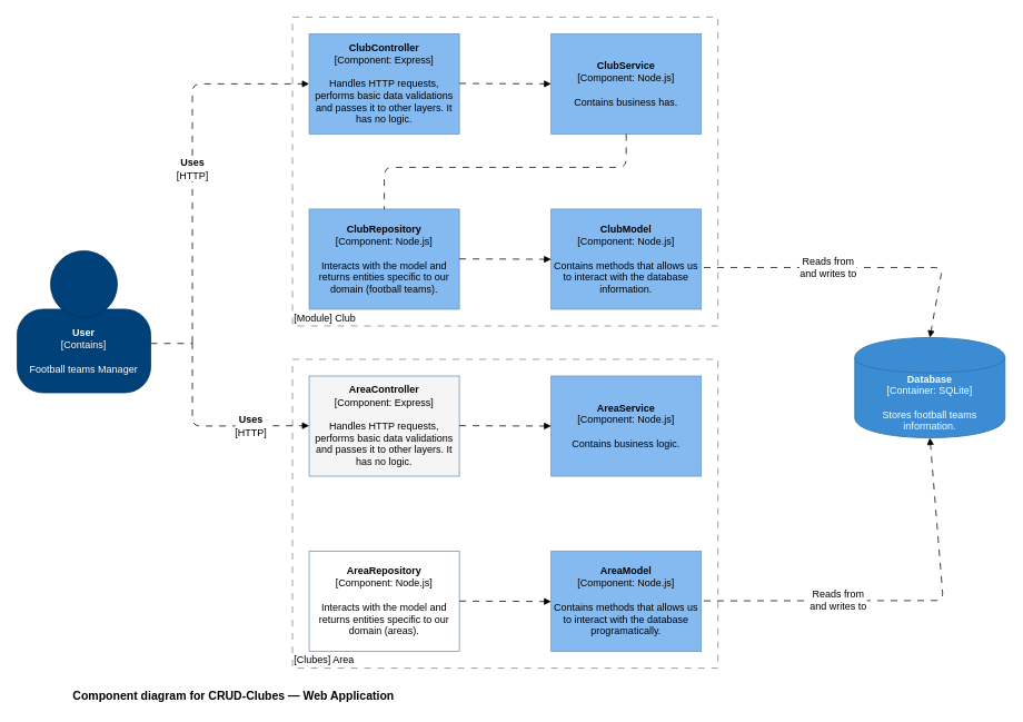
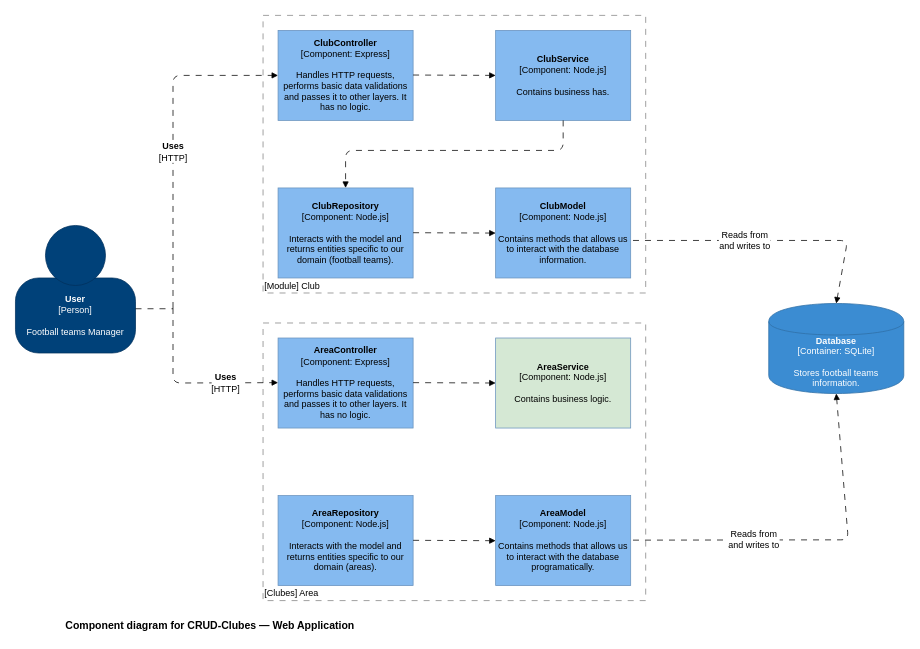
- <mxCell id="15" value="" style="endArrow=none;html=1;fontSize=12;strokeWidth=1;endFill=1;dashed=1;dashPattern=8 8;elbow=vertical;exitX=0.5;exitY=1;exitDx=0;exitDy=0;entryX=0.5;entryY=0;entryDx=0;entryDy=0;" parent="1" source="10" target="14" edge="1"><mxGeometry x="-0.037" width="50" height="50" relative="1" as="geometry"><mxPoint x="650" y="180" as="sourcePoint" /><mxPoint x="639" y="250" as="targetPoint" /><mxPoint as="offset" /><Array as="points"><mxPoint x="750" y="200" /><mxPoint x="460" y="200" /></Array></mxGeometry></mxCell>
+ <mxCell id="15" value="" style="endArrow=block;html=1;fontSize=12;strokeWidth=1;endFill=1;dashed=1;dashPattern=8 8;elbow=vertical;exitX=0.5;exitY=1;exitDx=0;exitDy=0;entryX=0.5;entryY=0;entryDx=0;entryDy=0;" parent="1" source="10" target="14" edge="1"><mxGeometry x="-0.037" width="50" height="50" relative="1" as="geometry"><mxPoint x="650" y="180" as="sourcePoint" /><mxPoint x="639" y="250" as="targetPoint" /><mxPoint as="offset" /><Array as="points"><mxPoint x="750" y="200" /><mxPoint x="460" y="200" /></Array></mxGeometry></mxCell>
- <mxCell id="7" value="&lt;div style=&quot;color: rgb(255 , 255 , 255) ; white-space: normal&quot;&gt;&lt;font style=&quot;font-size: 12px&quot;&gt;&lt;span&gt;&lt;b&gt;User&lt;/b&gt;&lt;/span&gt;&lt;/font&gt;&lt;/div&gt;&lt;div style=&quot;color: rgb(255 , 255 , 255) ; white-space: normal&quot;&gt;&lt;font style=&quot;font-size: 12px&quot;&gt;[Contains]&lt;/font&gt;&lt;/div&gt;&lt;div style=&quot;color: rgb(255 , 255 , 255) ; white-space: normal&quot;&gt;&lt;font style=&quot;font-size: 12px&quot;&gt;&lt;span&gt;&lt;br&gt;&lt;/span&gt;&lt;/font&gt;&lt;/div&gt;&lt;div style=&quot;color: rgb(255 , 255 , 255) ; white-space: normal&quot;&gt;&lt;font style=&quot;font-size: 12px&quot;&gt;Football teams Manager&lt;br&gt;&lt;/font&gt;&lt;/div&gt;" style="rounded=1;whiteSpace=wrap;html=1;strokeColor=#00315C;fillColor=#004179;fontColor=#000000;arcSize=31;" parent="6" vertex="1"><mxGeometry y="70" width="160" height="100" as="geometry" /></mxCell>
+ <mxCell id="7" value="&lt;div style=&quot;color: rgb(255 , 255 , 255) ; white-space: normal&quot;&gt;&lt;font style=&quot;font-size: 12px&quot;&gt;&lt;span&gt;&lt;b&gt;User&lt;/b&gt;&lt;/span&gt;&lt;/font&gt;&lt;/div&gt;&lt;div style=&quot;color: rgb(255 , 255 , 255) ; white-space: normal&quot;&gt;&lt;font style=&quot;font-size: 12px&quot;&gt;[Person]&lt;/font&gt;&lt;/div&gt;&lt;div style=&quot;color: rgb(255 , 255 , 255) ; white-space: normal&quot;&gt;&lt;font style=&quot;font-size: 12px&quot;&gt;&lt;span&gt;&lt;br&gt;&lt;/span&gt;&lt;/font&gt;&lt;/div&gt;&lt;div style=&quot;color: rgb(255 , 255 , 255) ; white-space: normal&quot;&gt;&lt;font style=&quot;font-size: 12px&quot;&gt;Football teams Manager&lt;br&gt;&lt;/font&gt;&lt;/div&gt;" style="rounded=1;whiteSpace=wrap;html=1;strokeColor=#00315C;fillColor=#004179;fontColor=#000000;arcSize=31;" parent="6" vertex="1"><mxGeometry y="70" width="160" height="100" as="geometry" /></mxCell>
- <mxCell id="18" value="&lt;div style=&quot;font-size: 12px&quot;&gt;&lt;span style=&quot;font-size: 12px&quot;&gt;&lt;b style=&quot;font-size: 12px&quot;&gt;AreaController&lt;/b&gt;&lt;/span&gt;&lt;/div&gt;&lt;div style=&quot;font-size: 12px&quot;&gt;&lt;span style=&quot;font-size: 12px&quot;&gt;[Component: Express]&lt;/span&gt;&lt;/div&gt;&lt;div style=&quot;font-size: 12px&quot;&gt;&lt;span style=&quot;font-size: 12px&quot;&gt;&lt;br style=&quot;font-size: 12px&quot;&gt;&lt;/span&gt;&lt;/div&gt;&lt;div style=&quot;font-size: 12px&quot;&gt;&lt;font style=&quot;font-size: 12px&quot;&gt;Handles HTTP requests, performs basic data validations and passes it to other layers. It has no logic.&lt;br style=&quot;font-size: 12px&quot;&gt;&lt;/font&gt;&lt;/div&gt;" style="rounded=0;whiteSpace=wrap;html=1;fillColor=#f5f5f5;fontColor=#000000;strokeColor=#6992BD;resizable=0;fontSize=12;" parent="1" vertex="1"><mxGeometry x="370" y="450" width="180" height="120" as="geometry" /></mxCell>
+ <mxCell id="18" value="&lt;div style=&quot;font-size: 12px&quot;&gt;&lt;span style=&quot;font-size: 12px&quot;&gt;&lt;b style=&quot;font-size: 12px&quot;&gt;AreaController&lt;/b&gt;&lt;/span&gt;&lt;/div&gt;&lt;div style=&quot;font-size: 12px&quot;&gt;&lt;span style=&quot;font-size: 12px&quot;&gt;[Component: Express]&lt;/span&gt;&lt;/div&gt;&lt;div style=&quot;font-size: 12px&quot;&gt;&lt;span style=&quot;font-size: 12px&quot;&gt;&lt;br style=&quot;font-size: 12px&quot;&gt;&lt;/span&gt;&lt;/div&gt;&lt;div style=&quot;font-size: 12px&quot;&gt;&lt;font style=&quot;font-size: 12px&quot;&gt;Handles HTTP requests, performs basic data validations and passes it to other layers. It has no logic.&lt;br style=&quot;font-size: 12px&quot;&gt;&lt;/font&gt;&lt;/div&gt;" style="rounded=0;whiteSpace=wrap;html=1;fillColor=#85baf0;fontColor=#000000;strokeColor=#6992BD;resizable=0;fontSize=12;" parent="1" vertex="1"><mxGeometry x="370" y="450" width="180" height="120" as="geometry" /></mxCell>
- <mxCell id="19" value="&lt;div style=&quot;font-size: 12px&quot;&gt;&lt;span style=&quot;font-size: 12px&quot;&gt;&lt;b style=&quot;font-size: 12px&quot;&gt;AreaService&lt;/b&gt;&lt;/span&gt;&lt;/div&gt;&lt;div style=&quot;font-size: 12px&quot;&gt;&lt;span style=&quot;font-size: 12px&quot;&gt;[Component: Node.js]&lt;/span&gt;&lt;/div&gt;&lt;div style=&quot;font-size: 12px&quot;&gt;&lt;span style=&quot;font-size: 12px&quot;&gt;&lt;br style=&quot;font-size: 12px&quot;&gt;&lt;/span&gt;&lt;/div&gt;&lt;div style=&quot;font-size: 12px&quot;&gt;&lt;font style=&quot;font-size: 12px&quot;&gt;Contains business logic.&lt;br style=&quot;font-size: 12px&quot;&gt;&lt;/font&gt;&lt;/div&gt;" style="rounded=0;whiteSpace=wrap;html=1;fillColor=#85baf0;fontColor=#000000;strokeColor=#6992BD;resizable=0;fontSize=12;" parent="1" vertex="1"><mxGeometry x="660" y="450" width="180" height="120" as="geometry" /></mxCell>
+ <mxCell id="19" value="&lt;div style=&quot;font-size: 12px&quot;&gt;&lt;span style=&quot;font-size: 12px&quot;&gt;&lt;b style=&quot;font-size: 12px&quot;&gt;AreaService&lt;/b&gt;&lt;/span&gt;&lt;/div&gt;&lt;div style=&quot;font-size: 12px&quot;&gt;&lt;span style=&quot;font-size: 12px&quot;&gt;[Component: Node.js]&lt;/span&gt;&lt;/div&gt;&lt;div style=&quot;font-size: 12px&quot;&gt;&lt;span style=&quot;font-size: 12px&quot;&gt;&lt;br style=&quot;font-size: 12px&quot;&gt;&lt;/span&gt;&lt;/div&gt;&lt;div style=&quot;font-size: 12px&quot;&gt;&lt;font style=&quot;font-size: 12px&quot;&gt;Contains business logic.&lt;br style=&quot;font-size: 12px&quot;&gt;&lt;/font&gt;&lt;/div&gt;" style="rounded=0;whiteSpace=wrap;html=1;fillColor=#d5e8d4;fontColor=#000000;strokeColor=#6992BD;resizable=0;fontSize=12;" parent="1" vertex="1"><mxGeometry x="660" y="450" width="180" height="120" as="geometry" /></mxCell>
- <mxCell id="22" value="&lt;div style=&quot;font-size: 12px&quot;&gt;&lt;span style=&quot;font-size: 12px&quot;&gt;&lt;b style=&quot;font-size: 12px&quot;&gt;AreaRepository&lt;/b&gt;&lt;br style=&quot;font-size: 12px&quot;&gt;&lt;/span&gt;&lt;/div&gt;&lt;div style=&quot;font-size: 12px&quot;&gt;&lt;span style=&quot;font-size: 12px&quot;&gt;[Component: Node.js]&lt;/span&gt;&lt;/div&gt;&lt;div style=&quot;font-size: 12px&quot;&gt;&lt;span style=&quot;font-size: 12px&quot;&gt;&lt;br style=&quot;font-size: 12px&quot;&gt;&lt;/span&gt;&lt;/div&gt;&lt;div style=&quot;font-size: 12px&quot;&gt;&lt;font style=&quot;font-size: 12px&quot;&gt;Interacts with the model and returns entities specific to our domain (areas).&lt;br style=&quot;font-size: 12px&quot;&gt;&lt;/font&gt;&lt;/div&gt;" style="rounded=0;whiteSpace=wrap;html=1;fillColor=#ffffff;fontColor=#000000;strokeColor=#6992BD;resizable=0;fontSize=12;" parent="1" vertex="1"><mxGeometry x="370" y="660" width="180" height="120" as="geometry" /></mxCell>
+ <mxCell id="22" value="&lt;div style=&quot;font-size: 12px&quot;&gt;&lt;span style=&quot;font-size: 12px&quot;&gt;&lt;b style=&quot;font-size: 12px&quot;&gt;AreaRepository&lt;/b&gt;&lt;br style=&quot;font-size: 12px&quot;&gt;&lt;/span&gt;&lt;/div&gt;&lt;div style=&quot;font-size: 12px&quot;&gt;&lt;span style=&quot;font-size: 12px&quot;&gt;[Component: Node.js]&lt;/span&gt;&lt;/div&gt;&lt;div style=&quot;font-size: 12px&quot;&gt;&lt;span style=&quot;font-size: 12px&quot;&gt;&lt;br style=&quot;font-size: 12px&quot;&gt;&lt;/span&gt;&lt;/div&gt;&lt;div style=&quot;font-size: 12px&quot;&gt;&lt;font style=&quot;font-size: 12px&quot;&gt;Interacts with the model and returns entities specific to our domain (areas).&lt;br style=&quot;font-size: 12px&quot;&gt;&lt;/font&gt;&lt;/div&gt;" style="rounded=0;whiteSpace=wrap;html=1;fillColor=#85baf0;fontColor=#000000;strokeColor=#6992BD;resizable=0;fontSize=12;" parent="1" vertex="1"><mxGeometry x="370" y="660" width="180" height="120" as="geometry" /></mxCell>
